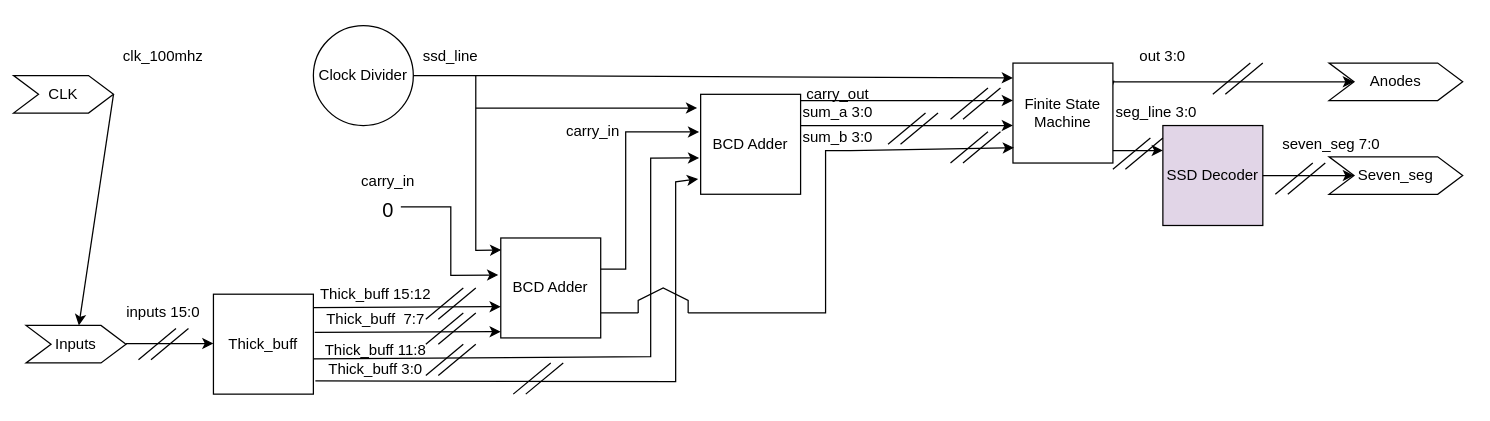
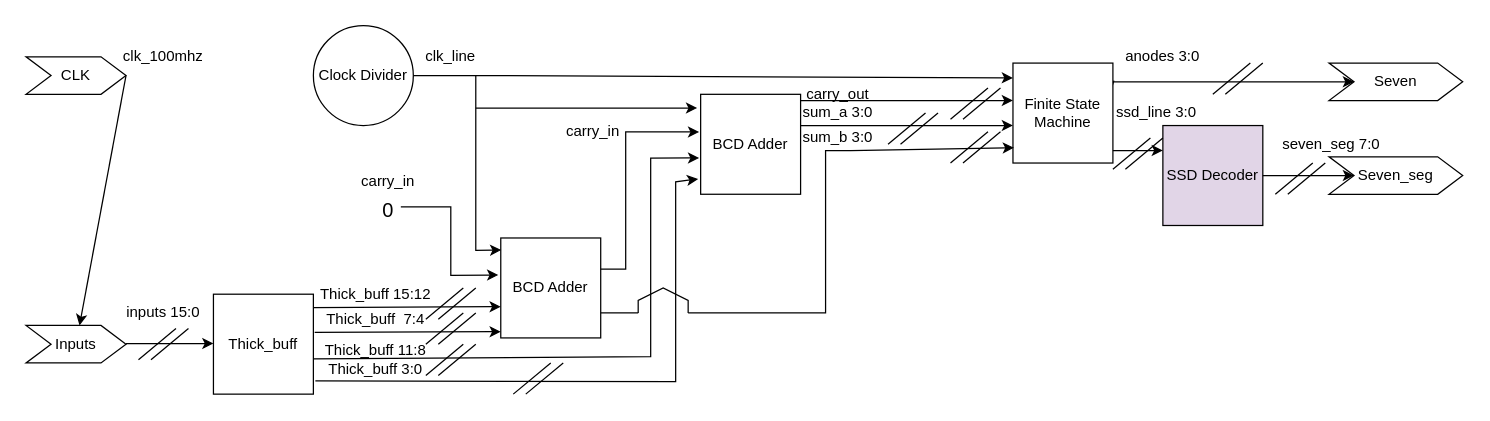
- <mxCell id="36" value="ssd_line" style="text;html=1;strokeColor=none;fillColor=none;align=center;verticalAlign=middle;whiteSpace=wrap;rounded=0;" vertex="1" parent="22"><mxGeometry x="230" y="10" width="60" height="30" as="geometry" /></mxCell>
+ <mxCell id="36" value="clk_line" style="text;html=1;strokeColor=none;fillColor=none;align=center;verticalAlign=middle;whiteSpace=wrap;rounded=0;" vertex="1" parent="22"><mxGeometry x="230" y="10" width="60" height="30" as="geometry" /></mxCell>
- <mxCell id="11" value="out 3:0" style="text;html=1;strokeColor=none;fillColor=none;align=center;verticalAlign=middle;whiteSpace=wrap;rounded=0;" vertex="1" parent="1"><mxGeometry x="890" y="30" width="80" height="30" as="geometry" /></mxCell>
+ <mxCell id="11" value="anodes 3:0" style="text;html=1;strokeColor=none;fillColor=none;align=center;verticalAlign=middle;whiteSpace=wrap;rounded=0;" vertex="1" parent="1"><mxGeometry x="890" y="30" width="80" height="30" as="geometry" /></mxCell>
- <mxCell id="4" value="Anodes" style="shape=step;perimeter=stepPerimeter;whiteSpace=wrap;html=1;fixedSize=1;" vertex="1" parent="1"><mxGeometry x="1063" y="50" width="107" height="30" as="geometry" /></mxCell>
+ <mxCell id="4" value="Seven" style="shape=step;perimeter=stepPerimeter;whiteSpace=wrap;html=1;fixedSize=1;" vertex="1" parent="1"><mxGeometry x="1063" y="50" width="107" height="30" as="geometry" /></mxCell>
- <mxCell id="79" value="CLK" style="shape=step;perimeter=stepPerimeter;whiteSpace=wrap;html=1;fixedSize=1;" vertex="1" parent="1"><mxGeometry x="10" y="60" width="80" height="30" as="geometry" /></mxCell>
+ <mxCell id="79" value="CLK" style="shape=step;perimeter=stepPerimeter;whiteSpace=wrap;html=1;fixedSize=1;" vertex="1" parent="1"><mxGeometry x="20" y="45" width="80" height="30" as="geometry" /></mxCell>
- <mxCell id="10" value="seg_line 3:0" style="text;html=1;strokeColor=none;fillColor=none;align=center;verticalAlign=middle;whiteSpace=wrap;rounded=0;" vertex="1" parent="1"><mxGeometry x="890" y="75" width="70" height="30" as="geometry" /></mxCell>
+ <mxCell id="10" value="ssd_line 3:0" style="text;html=1;strokeColor=none;fillColor=none;align=center;verticalAlign=middle;whiteSpace=wrap;rounded=0;" vertex="1" parent="1"><mxGeometry x="890" y="75" width="70" height="30" as="geometry" /></mxCell>
- <mxCell id="60" value="Thick_buff&amp;nbsp; 7:7" style="text;html=1;strokeColor=none;fillColor=none;align=center;verticalAlign=middle;whiteSpace=wrap;rounded=0;" vertex="1" parent="22"><mxGeometry x="140" y="220" width="120" height="30" as="geometry" /></mxCell>
+ <mxCell id="60" value="Thick_buff&amp;nbsp; 7:4" style="text;html=1;strokeColor=none;fillColor=none;align=center;verticalAlign=middle;whiteSpace=wrap;rounded=0;" vertex="1" parent="22"><mxGeometry x="140" y="220" width="120" height="30" as="geometry" /></mxCell>
